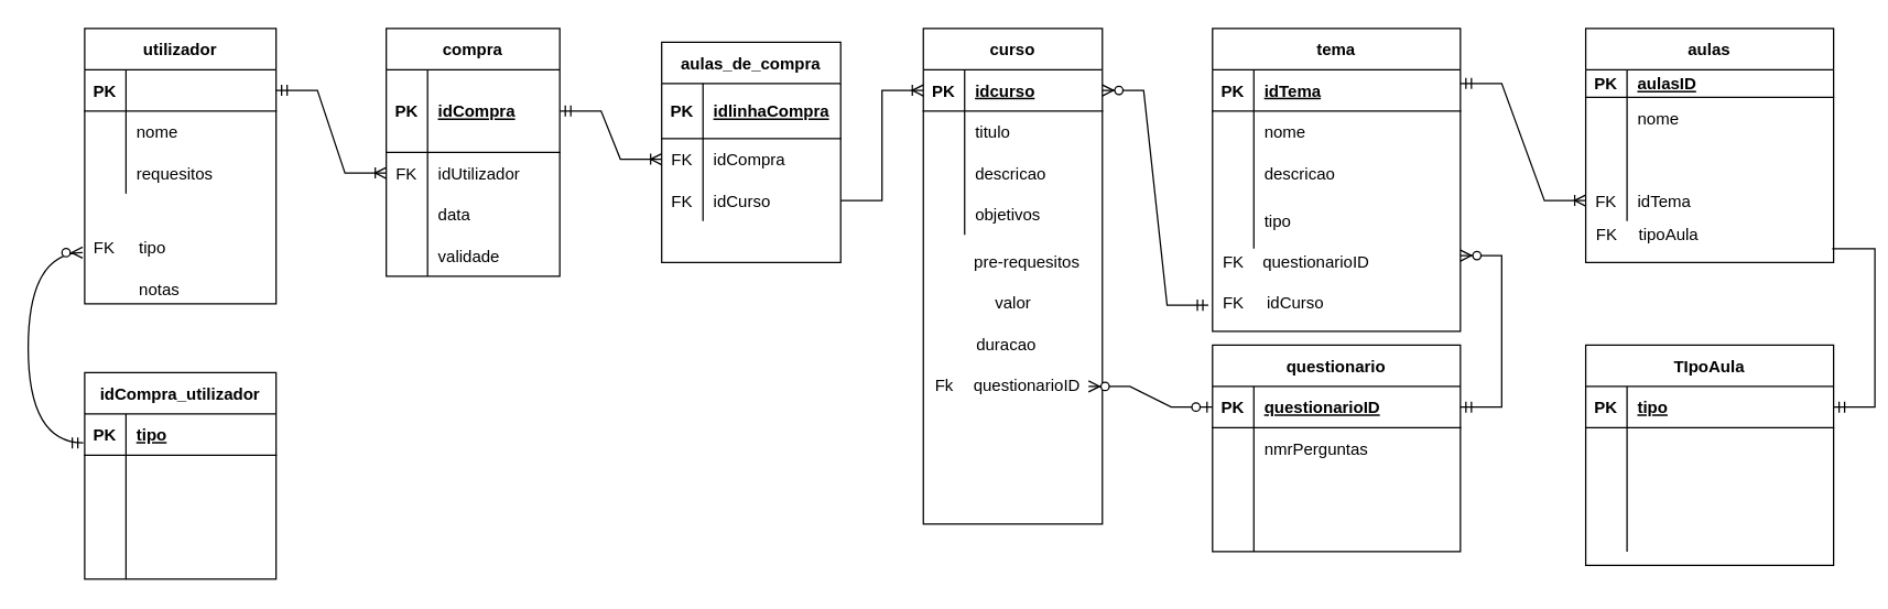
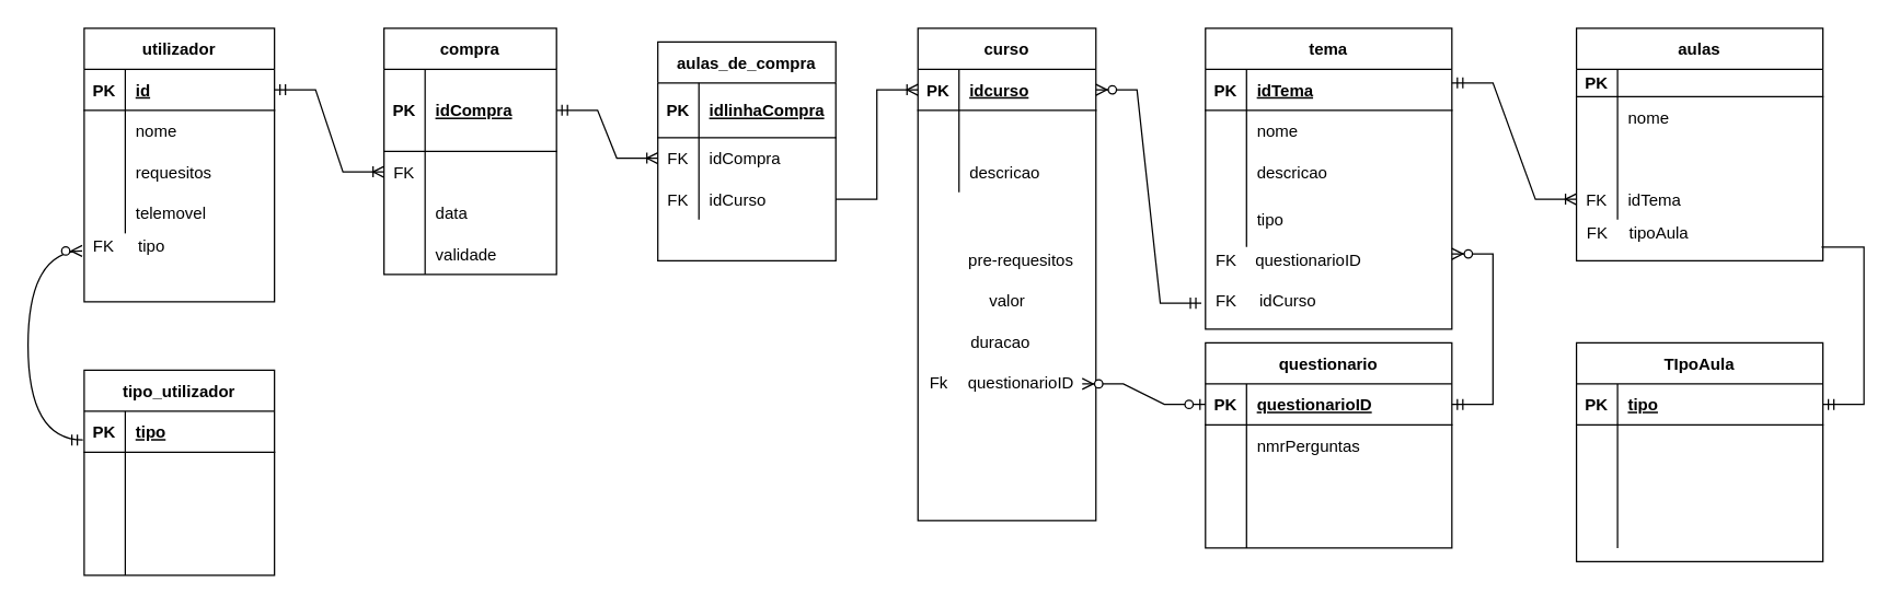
- <mxCell id="88" value="aulasID" style="shape=partialRectangle;connectable=0;fillColor=none;top=0;left=0;bottom=0;right=0;align=left;spacingLeft=6;fontStyle=5;overflow=hidden;" parent="86" vertex="1"><mxGeometry x="30" width="150" height="20" as="geometry"><mxRectangle width="150" height="20" as="alternateBounds" /></mxGeometry></mxCell>
+ <mxCell id="5" value="id" style="shape=partialRectangle;connectable=0;fillColor=none;top=0;left=0;bottom=0;right=0;align=left;spacingLeft=6;fontStyle=5;overflow=hidden;" parent="3" vertex="1"><mxGeometry x="30" width="109" height="30" as="geometry"><mxRectangle width="109" height="30" as="alternateBounds" /></mxGeometry></mxCell>
- <mxCell id="21" value="titulo" style="shape=partialRectangle;connectable=0;fillColor=none;top=0;left=0;bottom=0;right=0;align=left;spacingLeft=6;overflow=hidden;" parent="19" vertex="1"><mxGeometry x="30" width="100" height="30" as="geometry"><mxRectangle width="100" height="30" as="alternateBounds" /></mxGeometry></mxCell>
- <mxCell id="53" value="idUtilizador" style="shape=partialRectangle;connectable=0;fillColor=none;top=0;left=0;bottom=0;right=0;align=left;spacingLeft=6;overflow=hidden;" parent="51" vertex="1"><mxGeometry x="30" width="96" height="30" as="geometry"><mxRectangle width="96" height="30" as="alternateBounds" /></mxGeometry></mxCell>
+ <mxCell id="14" value="telemovel" style="shape=partialRectangle;connectable=0;fillColor=none;top=0;left=0;bottom=0;right=0;align=left;spacingLeft=6;overflow=hidden;" parent="12" vertex="1"><mxGeometry x="30" width="109" height="30" as="geometry"><mxRectangle width="109" height="30" as="alternateBounds" /></mxGeometry></mxCell>
- <mxCell id="27" value="objetivos" style="shape=partialRectangle;connectable=0;fillColor=none;top=0;left=0;bottom=0;right=0;align=left;spacingLeft=6;overflow=hidden;" parent="25" vertex="1"><mxGeometry x="30" width="100" height="30" as="geometry"><mxRectangle width="100" height="30" as="alternateBounds" /></mxGeometry></mxCell>
- <mxCell id="128" value="notas" style="text;html=1;align=center;verticalAlign=middle;resizable=0;points=[];autosize=1;strokeColor=none;fillColor=none;" parent="1" vertex="1"><mxGeometry x="95" y="200" width="40" height="20" as="geometry" /></mxCell>
- <mxCell id="31" value="idCompra_utilizador" style="shape=table;startSize=30;container=1;collapsible=1;childLayout=tableLayout;fixedRows=1;rowLines=0;fontStyle=1;align=center;resizeLast=1;" parent="1" vertex="1"><mxGeometry x="61" y="270" width="139" height="150" as="geometry" /></mxCell>
+ <mxCell id="31" value="tipo_utilizador" style="shape=table;startSize=30;container=1;collapsible=1;childLayout=tableLayout;fixedRows=1;rowLines=0;fontStyle=1;align=center;resizeLast=1;" parent="1" vertex="1"><mxGeometry x="61" y="270" width="139" height="150" as="geometry" /></mxCell>
